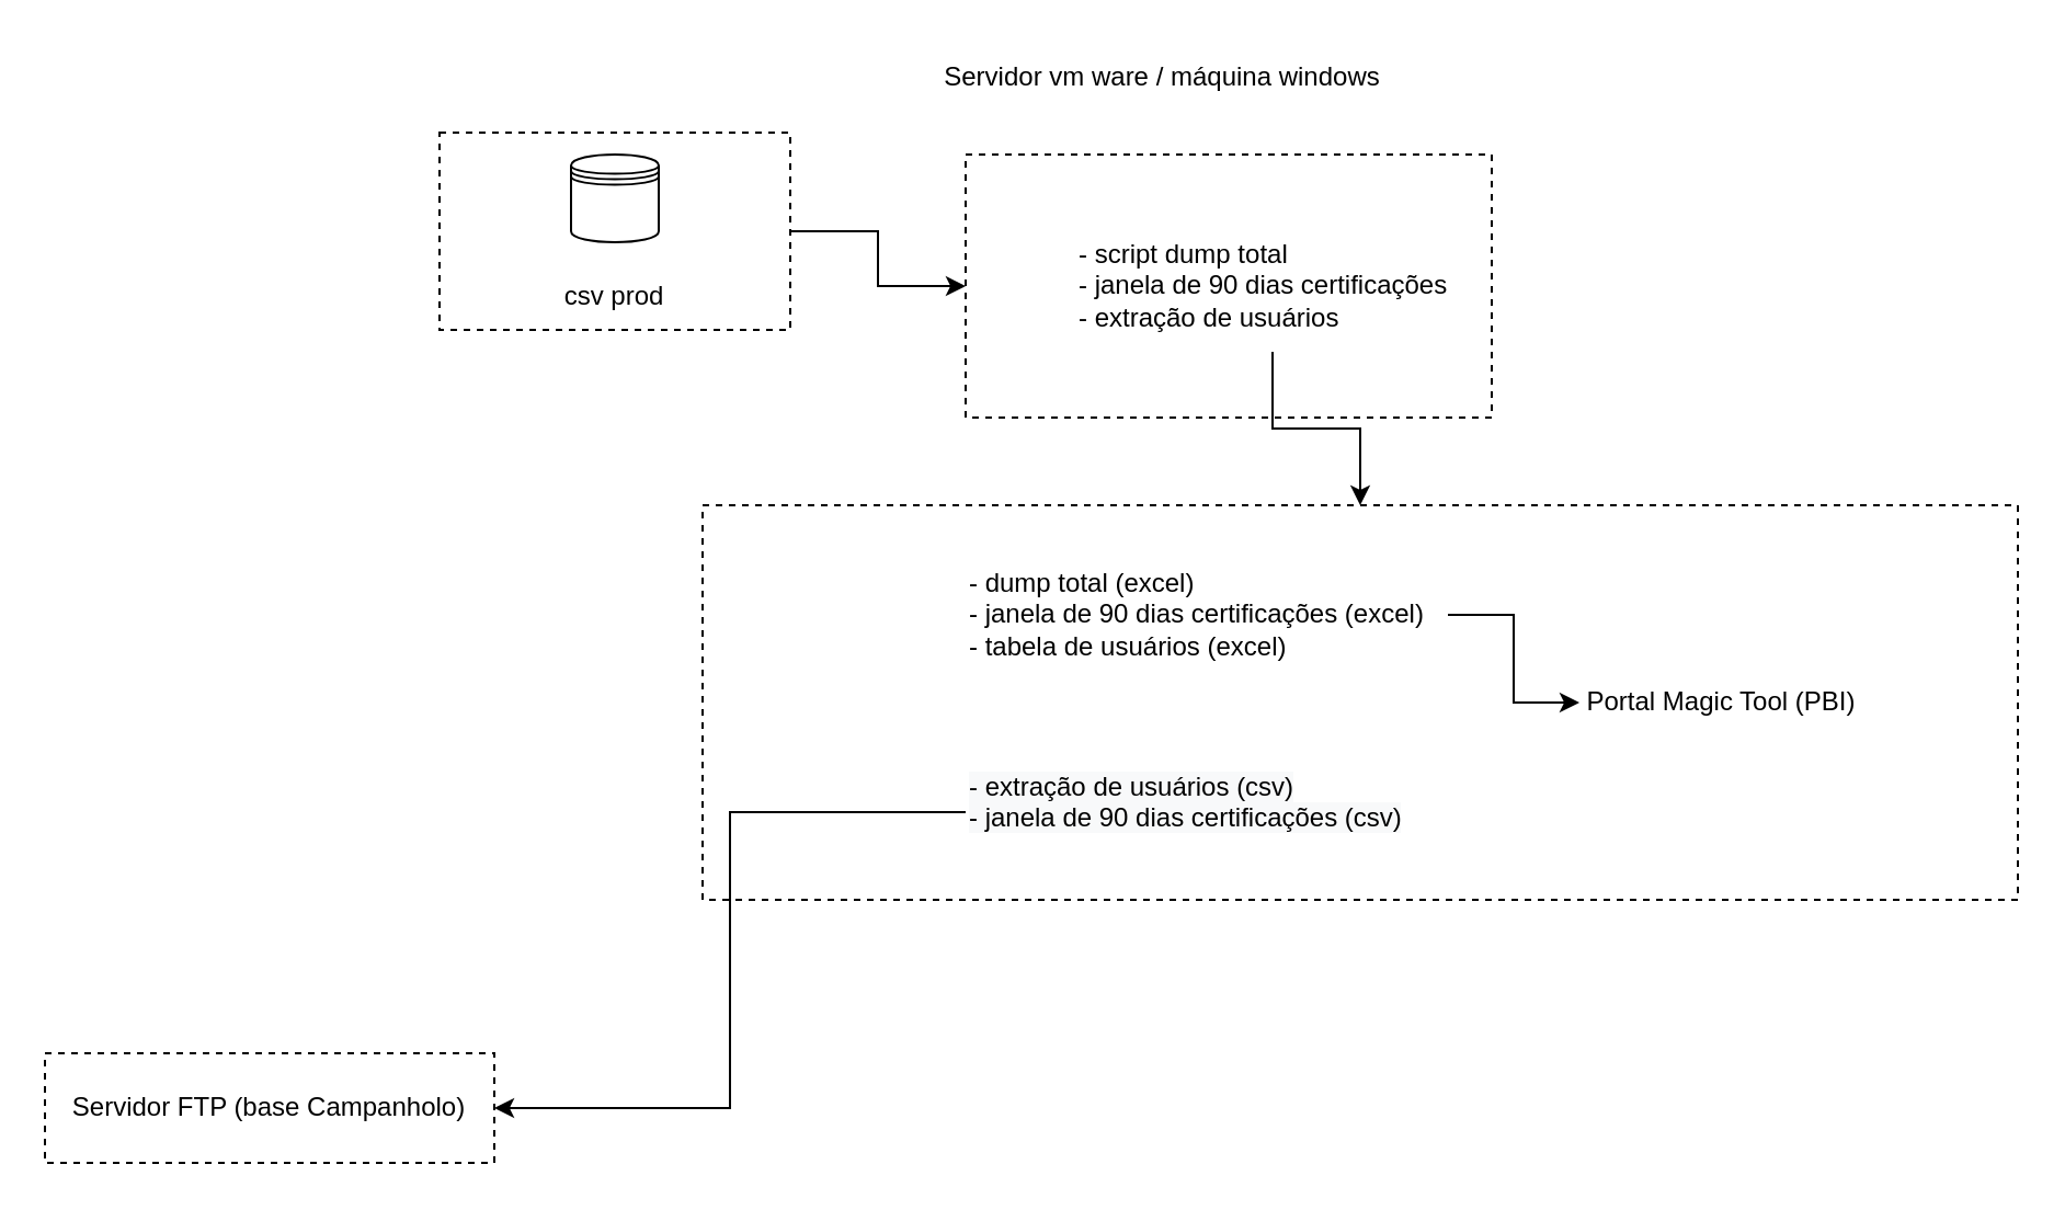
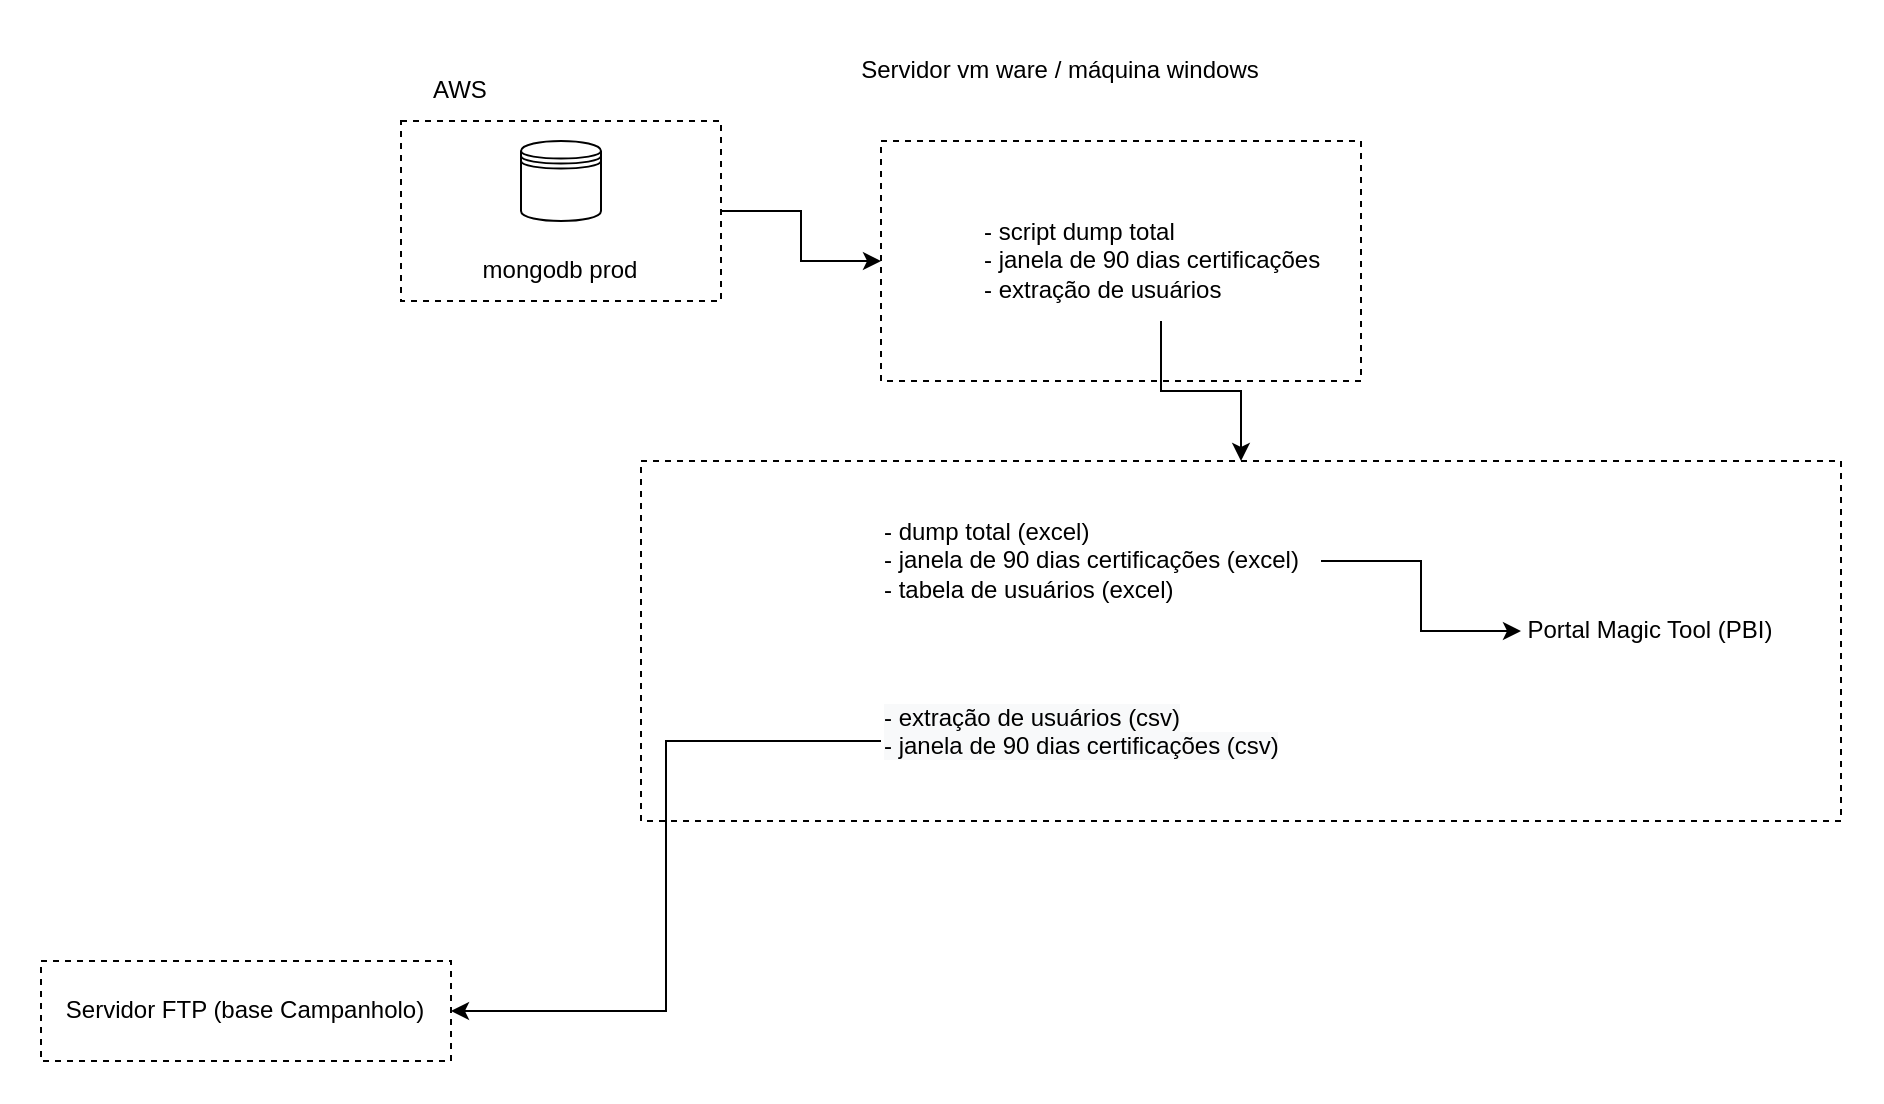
+ <mxCell id="5" value="AWS" style="text;html=1;strokeColor=none;fillColor=none;align=center;verticalAlign=middle;whiteSpace=wrap;rounded=0;" vertex="1" parent="1"><mxGeometry x="200" y="30" width="60" height="30" as="geometry" /></mxCell>
- <mxCell id="6" value="csv prod" style="text;html=1;strokeColor=none;fillColor=none;align=center;verticalAlign=middle;whiteSpace=wrap;rounded=0;" vertex="1" parent="1"><mxGeometry x="240" y="120" width="80" height="30" as="geometry" /></mxCell>
+ <mxCell id="6" value="mongodb prod" style="text;html=1;strokeColor=none;fillColor=none;align=center;verticalAlign=middle;whiteSpace=wrap;rounded=0;" vertex="1" parent="1"><mxGeometry x="240" y="120" width="80" height="30" as="geometry" /></mxCell>
- <mxCell id="15" value="Portal Magic Tool (PBI)" style="text;html=1;strokeColor=none;fillColor=none;align=center;verticalAlign=middle;whiteSpace=wrap;rounded=0;" vertex="1" parent="1"><mxGeometry x="720" y="285" width="130" height="70" as="geometry" /></mxCell>
+ <mxCell id="15" value="Portal Magic Tool (PBI)" style="text;html=1;strokeColor=none;fillColor=none;align=center;verticalAlign=middle;whiteSpace=wrap;rounded=0;" vertex="1" parent="1"><mxGeometry x="760" y="280" width="130" height="70" as="geometry" /></mxCell>
